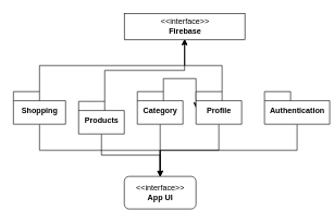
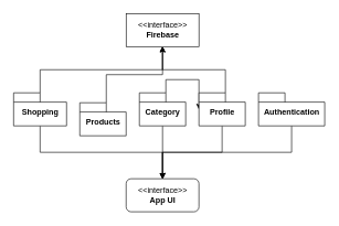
- <mxCell id="17" value="&lt;div&gt;&amp;lt;&amp;lt;interface&amp;gt;&amp;gt;&lt;/div&gt;&lt;div&gt;&lt;b&gt;Firebase&lt;/b&gt;&lt;br&gt;&lt;/div&gt;" style="html=1;" vertex="1" parent="1"><mxGeometry x="190" y="20" width="185" height="40" as="geometry" /></mxCell>
+ <mxCell id="17" value="&lt;div&gt;&amp;lt;&amp;lt;interface&amp;gt;&amp;gt;&lt;/div&gt;&lt;div&gt;&lt;b&gt;Firebase&lt;/b&gt;&lt;br&gt;&lt;/div&gt;" style="html=1;" vertex="1" parent="1"><mxGeometry x="190" y="20" width="110" height="50" as="geometry" /></mxCell>
- <mxCell id="12" value="&lt;div&gt;Authentication&lt;/div&gt;" style="shape=folder;fontStyle=1;spacingTop=10;tabWidth=40;tabHeight=14;tabPosition=left;html=1;" vertex="1" parent="1"><mxGeometry x="405" y="140" width="100" height="50" as="geometry" /></mxCell>
+ <mxCell id="12" value="&lt;div&gt;Authentication&lt;/div&gt;" style="shape=folder;fontStyle=1;spacingTop=10;tabWidth=40;tabHeight=14;tabPosition=left;html=1;" vertex="1" parent="1"><mxGeometry x="390" y="140" width="100" height="50" as="geometry" /></mxCell>
- <mxCell id="5" style="edgeStyle=orthogonalEdgeStyle;rounded=0;orthogonalLoop=1;jettySize=auto;html=1;exitX=0.5;exitY=1;exitDx=0;exitDy=0;exitPerimeter=0;entryX=0.5;entryY=0;entryDx=0;entryDy=0;" edge="1" parent="1" source="7" target="16"><mxGeometry relative="1" as="geometry"><mxPoint x="250" y="270" as="targetPoint" /></mxGeometry></mxCell>
